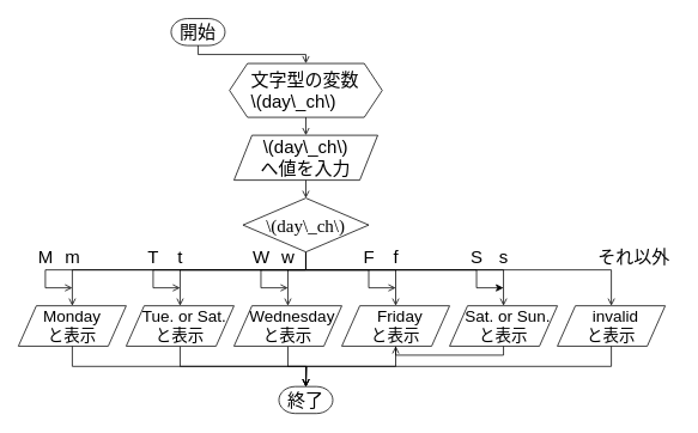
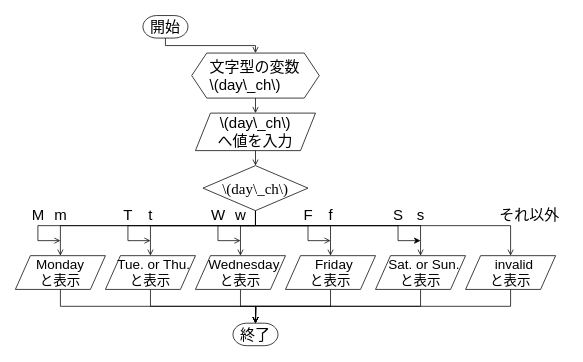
- <mxCell id="20" value="&amp;nbsp; Tue. or Sat.&lt;br&gt;と表示" style="shape=parallelogram;perimeter=parallelogramPerimeter;whiteSpace=wrap;html=1;fixedSize=1;fontSize=18;fontFamily=Helvetica;size=20;" vertex="1" parent="1"><mxGeometry y="340" width="120" height="45" as="geometry" x="140" /></mxCell>
+ <mxCell id="20" value="&amp;nbsp; Tue. or Thu.&lt;br&gt;と表示" style="shape=parallelogram;perimeter=parallelogramPerimeter;whiteSpace=wrap;html=1;fixedSize=1;fontSize=18;fontFamily=Helvetica;size=20;" vertex="1" parent="1"><mxGeometry y="340" width="120" height="45" as="geometry" x="140" /></mxCell>
- <mxCell id="37" style="edgeStyle=orthogonalEdgeStyle;html=1;exitX=0.5;exitY=1;exitDx=0;exitDy=0;rounded=0;curved=0;endArrow=open;endFill=0;" edge="1" parent="1" source="27" target="25"><mxGeometry relative="1" as="geometry" /></mxCell>
+ <mxCell id="37" style="edgeStyle=orthogonalEdgeStyle;html=1;exitX=0.5;exitY=1;exitDx=0;exitDy=0;entryX=0.5;entryY=0;entryDx=0;entryDy=0;entryPerimeter=0;rounded=0;curved=0;endArrow=open;endFill=0;" edge="1" parent="1" source="27" target="26"><mxGeometry relative="1" as="geometry" /></mxCell>
